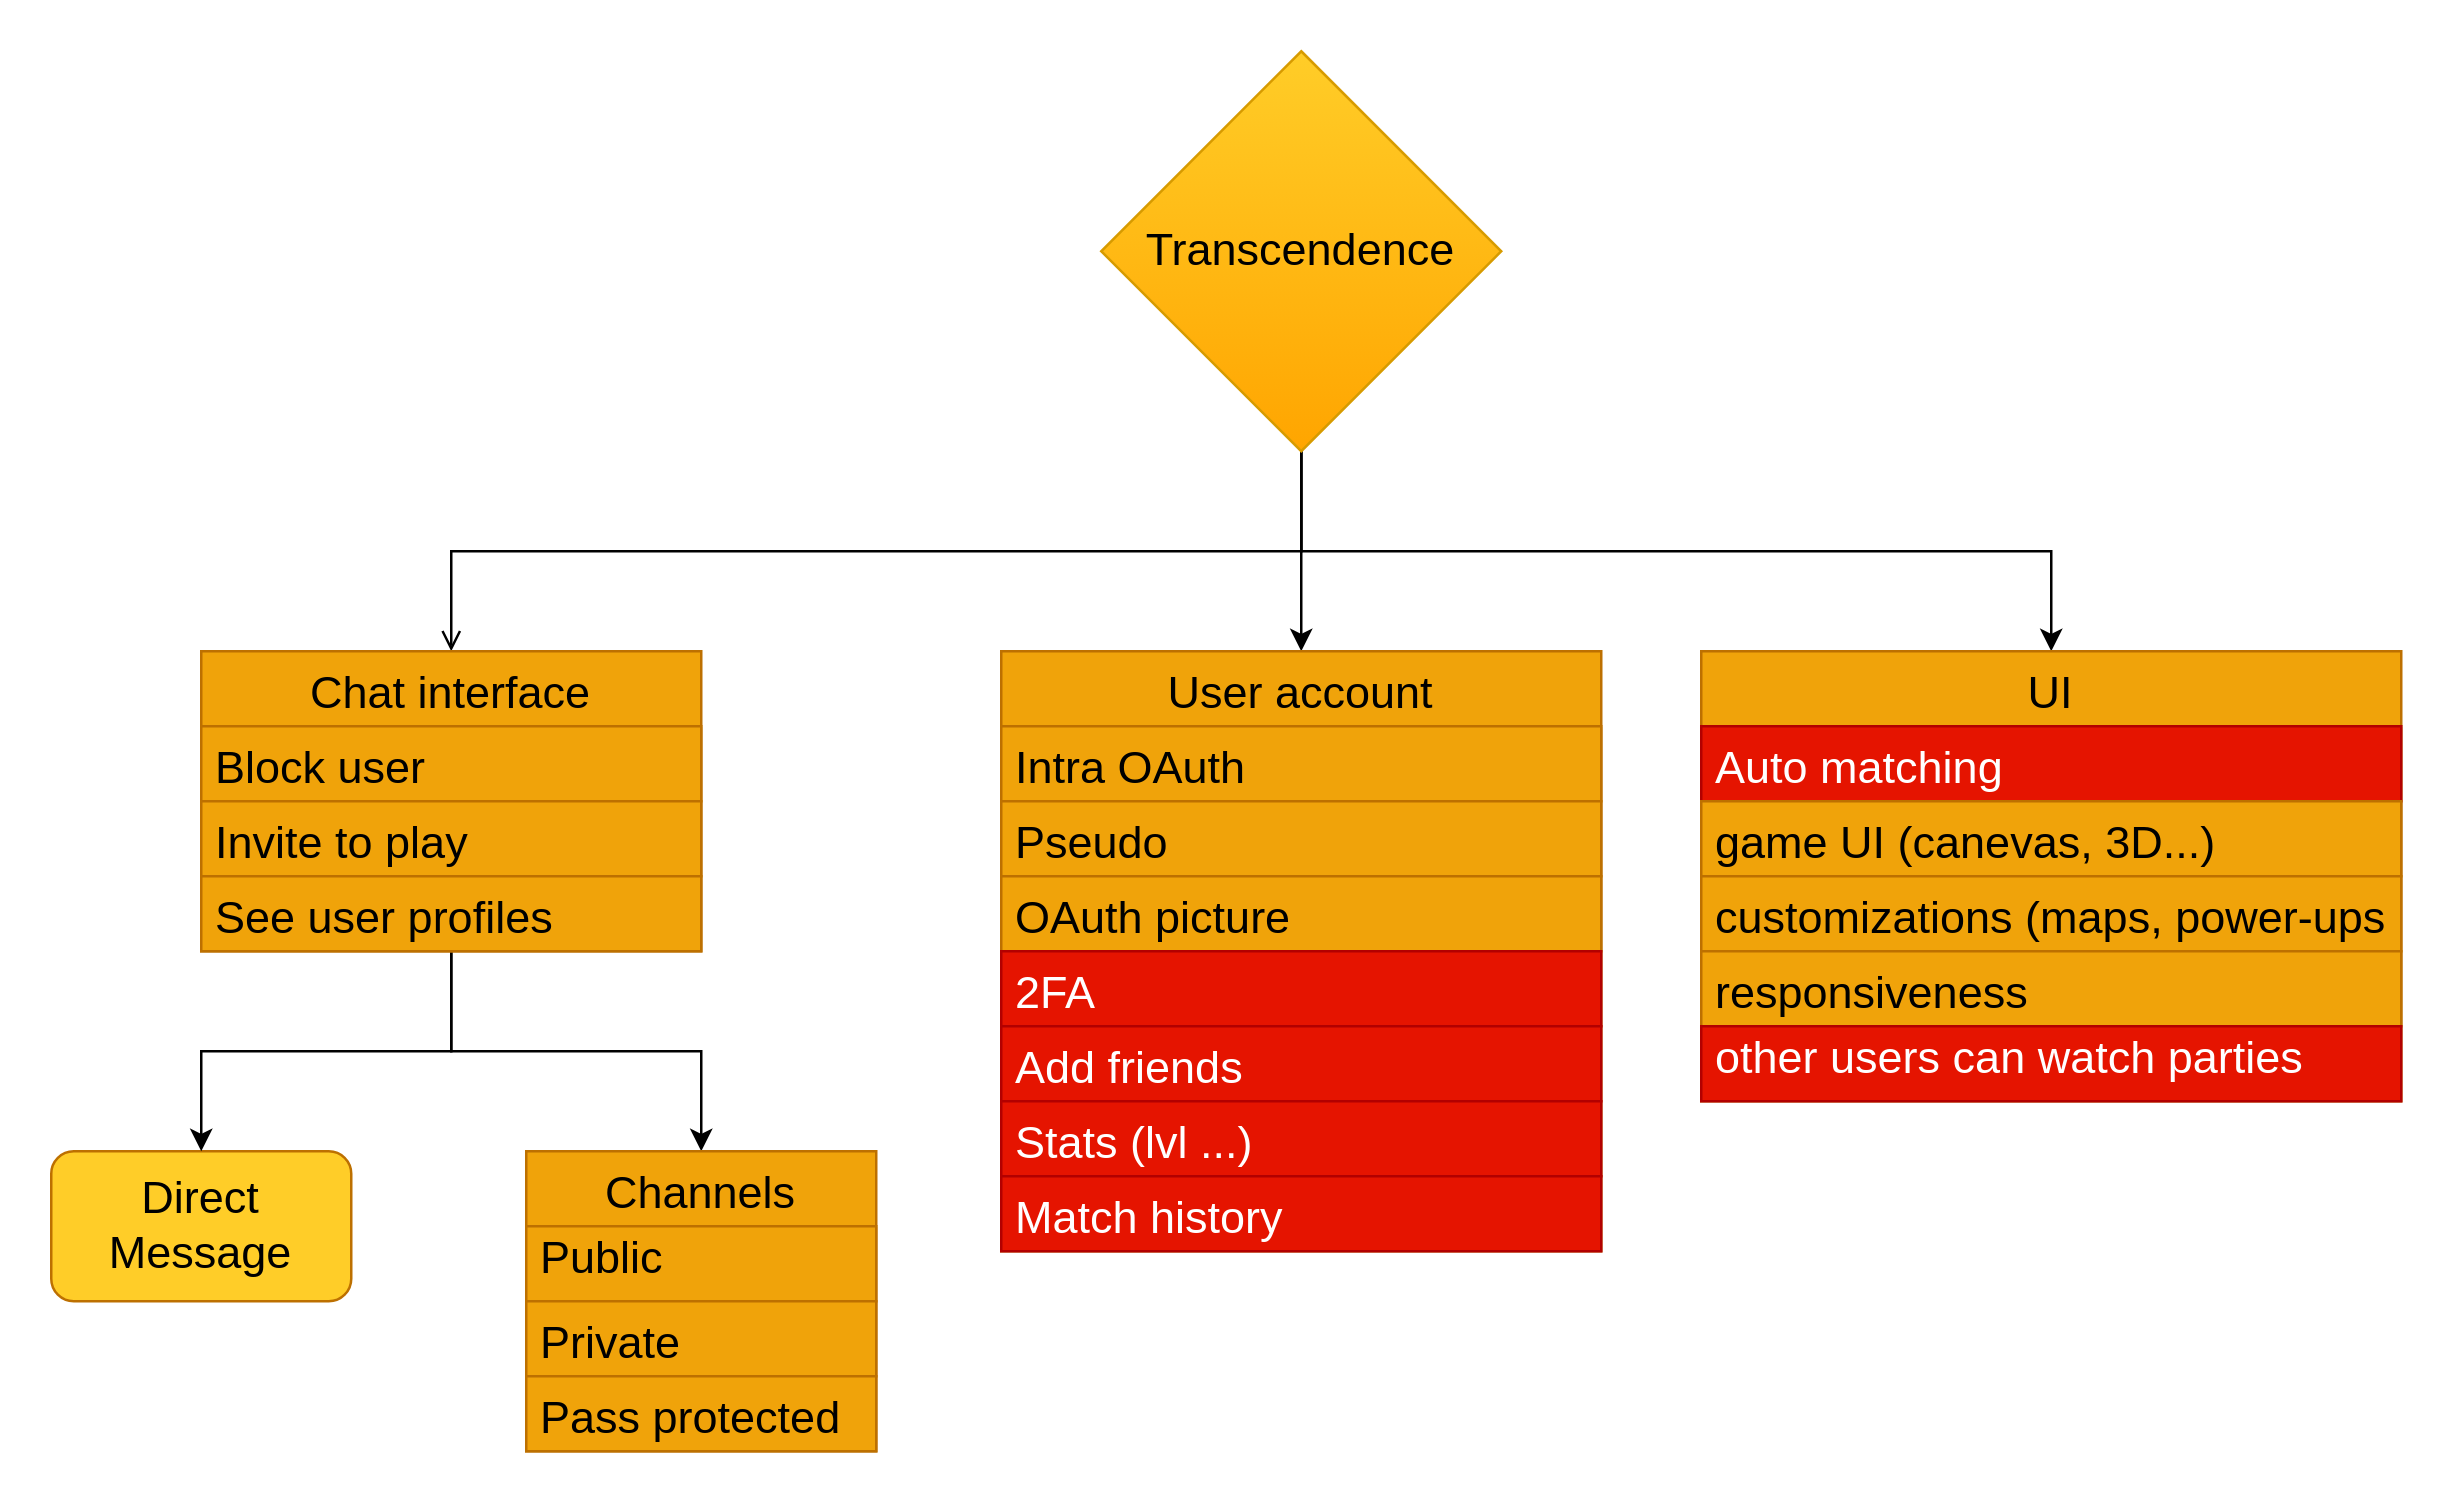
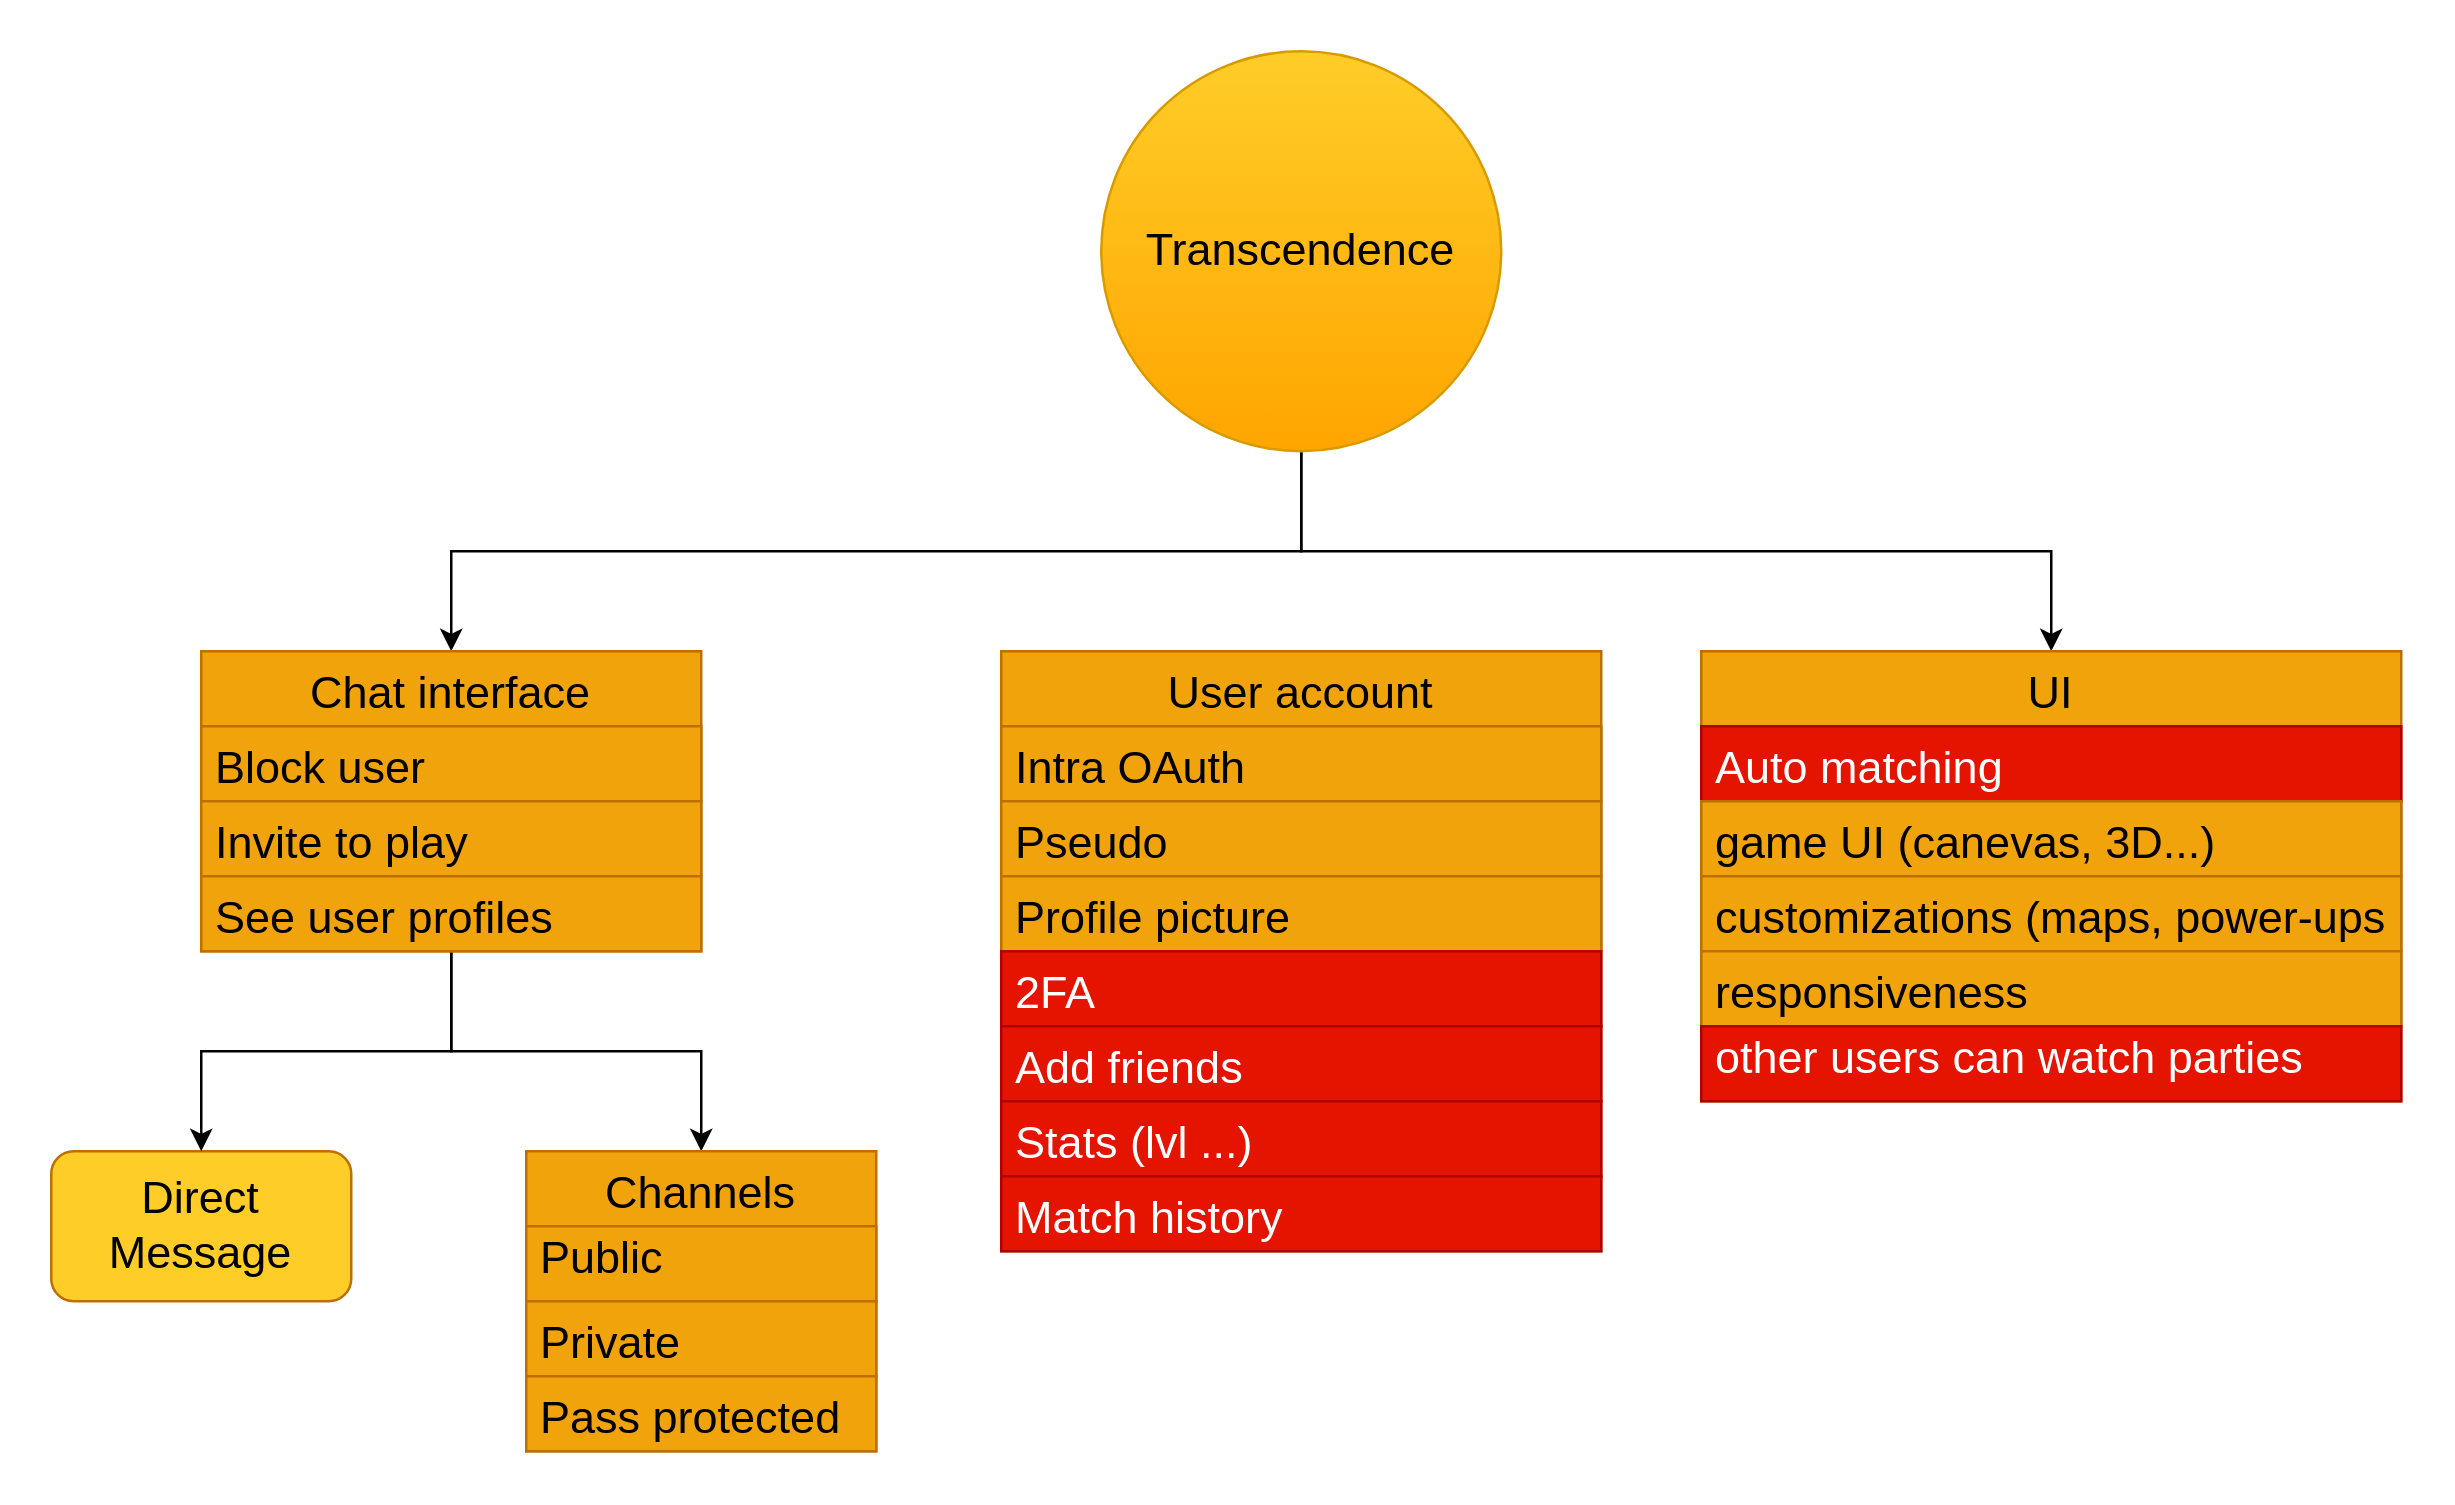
- <mxCell id="5" value="&lt;font style=&quot;font-size: 18px&quot;&gt;Transcendence&lt;/font&gt;" style="rhombus;whiteSpace=wrap;html=1;aspect=fixed;fillColor=#ffcd28;strokeColor=#d79b00;gradientColor=#ffa500;" parent="1" vertex="1"><mxGeometry x="440" width="160" height="160" as="geometry" y="20" /></mxCell>
+ <mxCell id="5" value="&lt;font style=&quot;font-size: 18px&quot;&gt;Transcendence&lt;/font&gt;" style="ellipse;whiteSpace=wrap;html=1;aspect=fixed;fillColor=#ffcd28;strokeColor=#d79b00;gradientColor=#ffa500;" parent="1" vertex="1"><mxGeometry x="440" width="160" height="160" as="geometry" y="20" /></mxCell>
- <mxCell id="3" style="edgeStyle=orthogonalEdgeStyle;rounded=0;orthogonalLoop=1;jettySize=auto;html=1;fontSize=18;" parent="1" source="5" target="17" edge="1"><mxGeometry relative="1" as="geometry" /></mxCell>
- <mxCell id="2" style="edgeStyle=orthogonalEdgeStyle;rounded=0;orthogonalLoop=1;jettySize=auto;html=1;fontSize=18;entryX=0.5;entryY=0;entryDx=0;entryDy=0;endArrow=open;" parent="1" source="5" target="9" edge="1"><mxGeometry relative="1" as="geometry"><Array as="points"><mxPoint x="520" y="220" /><mxPoint x="180" y="220" /></Array></mxGeometry></mxCell>
+ <mxCell id="2" style="edgeStyle=orthogonalEdgeStyle;rounded=0;orthogonalLoop=1;jettySize=auto;html=1;fontSize=18;entryX=0.5;entryY=0;entryDx=0;entryDy=0;" parent="1" source="5" target="9" edge="1"><mxGeometry relative="1" as="geometry"><Array as="points"><mxPoint x="520" y="220" /><mxPoint x="180" y="220" /></Array></mxGeometry></mxCell>
- <mxCell id="20" value="OAuth picture" style="text;strokeColor=#BD7000;fillColor=#f0a30a;align=left;verticalAlign=middle;spacingLeft=4;spacingRight=4;overflow=hidden;points=[[0,0.5],[1,0.5]];portConstraint=eastwest;rotatable=0;fontSize=18;fontColor=#000000;" parent="17" vertex="1"><mxGeometry y="90" width="240" height="30" as="geometry" /></mxCell>
+ <mxCell id="20" value="Profile picture" style="text;strokeColor=#BD7000;fillColor=#f0a30a;align=left;verticalAlign=middle;spacingLeft=4;spacingRight=4;overflow=hidden;points=[[0,0.5],[1,0.5]];portConstraint=eastwest;rotatable=0;fontSize=18;fontColor=#000000;" parent="17" vertex="1"><mxGeometry y="90" width="240" height="30" as="geometry" /></mxCell>
